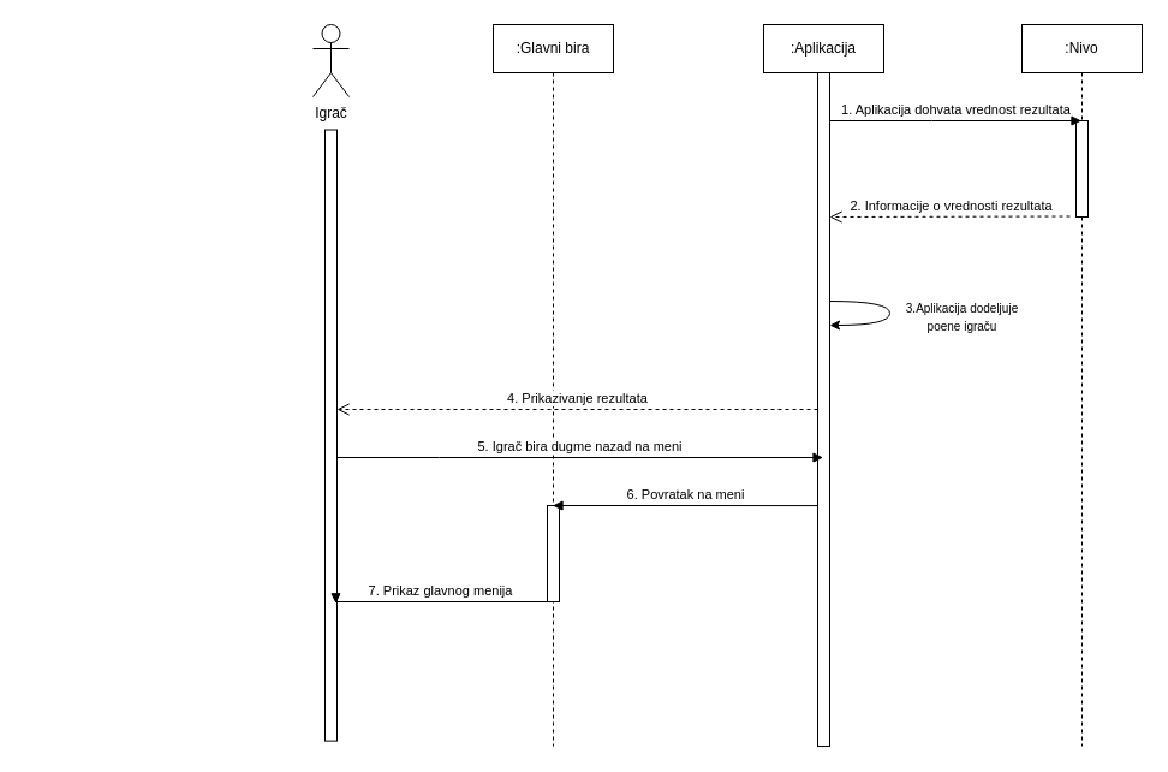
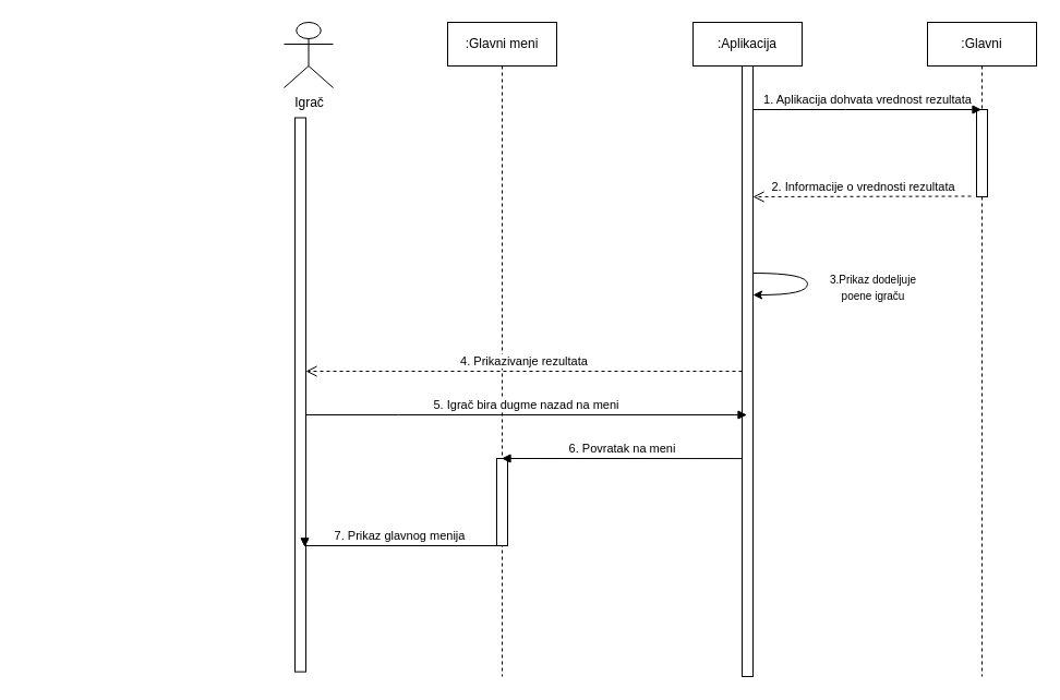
- <mxCell id="6" value=":Glavni bira" style="shape=umlLifeline;perimeter=lifelinePerimeter;whiteSpace=wrap;html=1;container=0;dropTarget=0;collapsible=0;recursiveResize=0;outlineConnect=0;portConstraint=eastwest;newEdgeStyle={&quot;edgeStyle&quot;:&quot;elbowEdgeStyle&quot;,&quot;elbow&quot;:&quot;vertical&quot;,&quot;curved&quot;:0,&quot;rounded&quot;:0};" vertex="1" parent="1"><mxGeometry x="410" y="20" width="100" height="600" as="geometry" /></mxCell>
+ <mxCell id="6" value=":Glavni meni" style="shape=umlLifeline;perimeter=lifelinePerimeter;whiteSpace=wrap;html=1;container=0;dropTarget=0;collapsible=0;recursiveResize=0;outlineConnect=0;portConstraint=eastwest;newEdgeStyle={&quot;edgeStyle&quot;:&quot;elbowEdgeStyle&quot;,&quot;elbow&quot;:&quot;vertical&quot;,&quot;curved&quot;:0,&quot;rounded&quot;:0};" vertex="1" parent="1"><mxGeometry x="410" y="20" width="100" height="600" as="geometry" /></mxCell>
- <mxCell id="8" value=":Nivo" style="shape=umlLifeline;perimeter=lifelinePerimeter;whiteSpace=wrap;html=1;container=0;dropTarget=0;collapsible=0;recursiveResize=0;outlineConnect=0;portConstraint=eastwest;newEdgeStyle={&quot;edgeStyle&quot;:&quot;elbowEdgeStyle&quot;,&quot;elbow&quot;:&quot;vertical&quot;,&quot;curved&quot;:0,&quot;rounded&quot;:0};" vertex="1" parent="1"><mxGeometry x="850" y="20" width="100" height="600" as="geometry" /></mxCell>
+ <mxCell id="8" value=":Glavni" style="shape=umlLifeline;perimeter=lifelinePerimeter;whiteSpace=wrap;html=1;container=0;dropTarget=0;collapsible=0;recursiveResize=0;outlineConnect=0;portConstraint=eastwest;newEdgeStyle={&quot;edgeStyle&quot;:&quot;elbowEdgeStyle&quot;,&quot;elbow&quot;:&quot;vertical&quot;,&quot;curved&quot;:0,&quot;rounded&quot;:0};" vertex="1" parent="1"><mxGeometry x="850" y="20" width="100" height="600" as="geometry" /></mxCell>
- <mxCell id="4" value="&lt;div&gt;Igrač&lt;/div&gt;&lt;div&gt;&lt;br&gt;&lt;/div&gt;" style="shape=umlActor;verticalLabelPosition=bottom;verticalAlign=top;html=1;outlineConnect=0;" vertex="1" parent="1"><mxGeometry x="260" y="20" width="30" height="60" as="geometry" /></mxCell>
+ <mxCell id="4" value="&lt;div&gt;Igrač&lt;/div&gt;&lt;div&gt;&lt;br&gt;&lt;/div&gt;" style="shape=umlActor;verticalLabelPosition=bottom;verticalAlign=top;html=1;outlineConnect=0;" vertex="1" parent="1"><mxGeometry x="260" y="20" width="45" height="60" as="geometry" /></mxCell>
- <mxCell id="13" value="&lt;div&gt;&lt;font style=&quot;font-size: 10px;&quot;&gt;3.Aplikacija dodeljuje&lt;/font&gt;&lt;/div&gt;&lt;div&gt;&lt;font style=&quot;font-size: 10px;&quot;&gt;poene igraču&lt;br&gt;&lt;/font&gt;&lt;/div&gt;" style="text;html=1;align=center;verticalAlign=middle;resizable=0;points=[];autosize=1;strokeColor=none;fillColor=none;" vertex="1" parent="1"><mxGeometry x="740" y="243" width="120" height="40" as="geometry" /></mxCell>
+ <mxCell id="13" value="&lt;div&gt;&lt;font style=&quot;font-size: 10px;&quot;&gt;3.Prikaz dodeljuje&lt;/font&gt;&lt;/div&gt;&lt;div&gt;&lt;font style=&quot;font-size: 10px;&quot;&gt;poene igraču&lt;br&gt;&lt;/font&gt;&lt;/div&gt;" style="text;html=1;align=center;verticalAlign=middle;resizable=0;points=[];autosize=1;strokeColor=none;fillColor=none;" vertex="1" parent="1"><mxGeometry x="740" y="243" width="120" height="40" as="geometry" /></mxCell>
